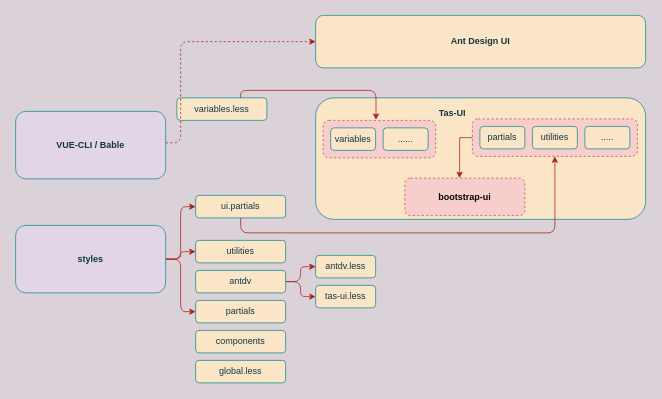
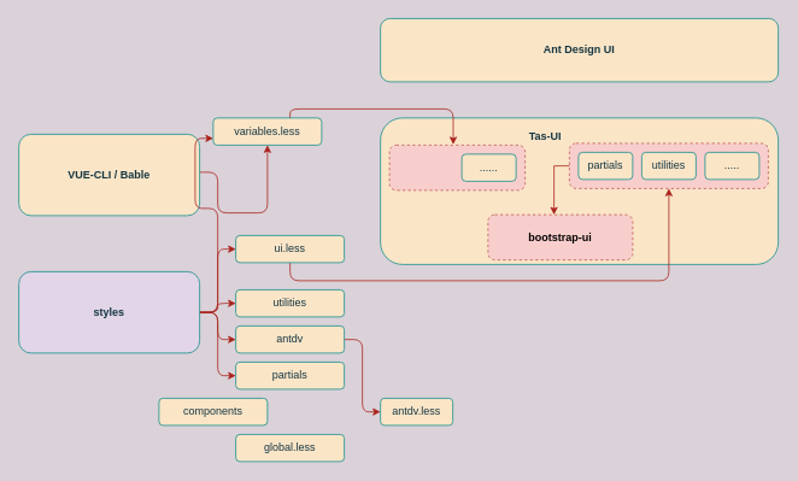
- <mxCell id="7" style="edgeStyle=orthogonalEdgeStyle;orthogonalLoop=1;jettySize=auto;html=1;fillColor=#FAE5C7;fontColor=#143642;strokeColor=#A8201A;dashed=1;" parent="1" source="8" target="2" edge="1"><mxGeometry relative="1" as="geometry"><Array as="points"><mxPoint x="240" y="190" /></Array></mxGeometry></mxCell>
- <mxCell id="29" value="variables" style="whiteSpace=wrap;html=1;fillColor=#FAE5C7;strokeColor=#0F8B8D;fontColor=#143642;rounded=1;" parent="27" vertex="1"><mxGeometry x="10" y="10" width="60" height="30" as="geometry" /></mxCell>
- <mxCell id="8" value="VUE-CLI / Bable" style="whiteSpace=wrap;html=1;fillColor=#e1d5e7;strokeColor=#0F8B8D;fontColor=#143642;fontStyle=1;rounded=1;" parent="1" vertex="1"><mxGeometry x="20" y="148" width="200" height="90" as="geometry" /></mxCell>
+ <mxCell id="8" value="VUE-CLI / Bable" style="whiteSpace=wrap;html=1;fillColor=#FAE5C7;strokeColor=#0F8B8D;fontColor=#143642;fontStyle=1;rounded=1;" parent="1" vertex="1"><mxGeometry x="20" y="148" width="200" height="90" as="geometry" /></mxCell>
+ <mxCell id="24" style="edgeStyle=orthogonalEdgeStyle;orthogonalLoop=1;jettySize=auto;html=1;entryX=0;entryY=0.75;entryDx=0;entryDy=0;fillColor=#FAE5C7;fontColor=#143642;strokeColor=#A8201A;" parent="1" source="25" target="5" edge="1"><mxGeometry relative="1" as="geometry" /></mxCell>
+ <mxCell id="6" style="edgeStyle=orthogonalEdgeStyle;orthogonalLoop=1;jettySize=auto;html=1;fillColor=#FAE5C7;fontColor=#143642;strokeColor=#A8201A;" parent="1" source="8" target="5" edge="1"><mxGeometry relative="1" as="geometry"><Array as="points"><mxPoint x="240" y="190" /><mxPoint x="240" y="235" /></Array></mxGeometry></mxCell>
- <mxCell id="19" value="ui.partials" style="whiteSpace=wrap;html=1;fillColor=#FAE5C7;strokeColor=#0F8B8D;fontColor=#143642;rounded=1;" parent="1" vertex="1"><mxGeometry x="260" y="260" width="120" height="30" as="geometry" /></mxCell>
+ <mxCell id="19" value="ui.less" style="whiteSpace=wrap;html=1;fillColor=#FAE5C7;strokeColor=#0F8B8D;fontColor=#143642;rounded=1;" parent="1" vertex="1"><mxGeometry x="260" y="260" width="120" height="30" as="geometry" /></mxCell>
- <mxCell id="17" value="antdv.less" style="whiteSpace=wrap;html=1;strokeColor=#0F8B8D;fillColor=#FAE5C7;fontColor=#143642;rounded=1;" parent="1" vertex="1"><mxGeometry x="420" y="340" width="80" height="30" as="geometry" /></mxCell>
+ <mxCell id="17" value="antdv.less" style="whiteSpace=wrap;html=1;strokeColor=#0F8B8D;fillColor=#FAE5C7;fontColor=#143642;rounded=1;" parent="1" vertex="1"><mxGeometry x="420" y="440" width="80" height="30" as="geometry" /></mxCell>
+ <mxCell id="22" style="edgeStyle=orthogonalEdgeStyle;orthogonalLoop=1;jettySize=auto;html=1;entryX=0;entryY=0.5;entryDx=0;entryDy=0;strokeColor=#A8201A;fillColor=#FAE5C7;fontColor=#143642;" parent="1" source="25" target="11" edge="1"><mxGeometry relative="1" as="geometry" /></mxCell>
- <mxCell id="9" style="edgeStyle=orthogonalEdgeStyle;orthogonalLoop=1;jettySize=auto;html=1;entryX=0;entryY=0.5;entryDx=0;entryDy=0;strokeColor=#A8201A;fillColor=#FAE5C7;fontColor=#143642;" parent="1" source="11" target="16" edge="1"><mxGeometry relative="1" as="geometry" /></mxCell>
- <mxCell id="16" value="tas-ui.less" style="whiteSpace=wrap;html=1;strokeColor=#0F8B8D;fillColor=#FAE5C7;fontColor=#143642;rounded=1;" parent="1" vertex="1"><mxGeometry x="420" y="380" width="80" height="30" as="geometry" /></mxCell>
- <mxCell id="13" value="components" style="whiteSpace=wrap;html=1;strokeColor=#0F8B8D;fillColor=#FAE5C7;fontColor=#143642;rounded=1;" parent="1" vertex="1"><mxGeometry x="260" y="440" width="120" height="30" as="geometry" /></mxCell>
+ <mxCell id="13" value="components" style="whiteSpace=wrap;html=1;strokeColor=#0F8B8D;fillColor=#FAE5C7;fontColor=#143642;rounded=1;" parent="1" vertex="1"><mxGeometry x="175" y="440" width="120" height="30" as="geometry" /></mxCell>
